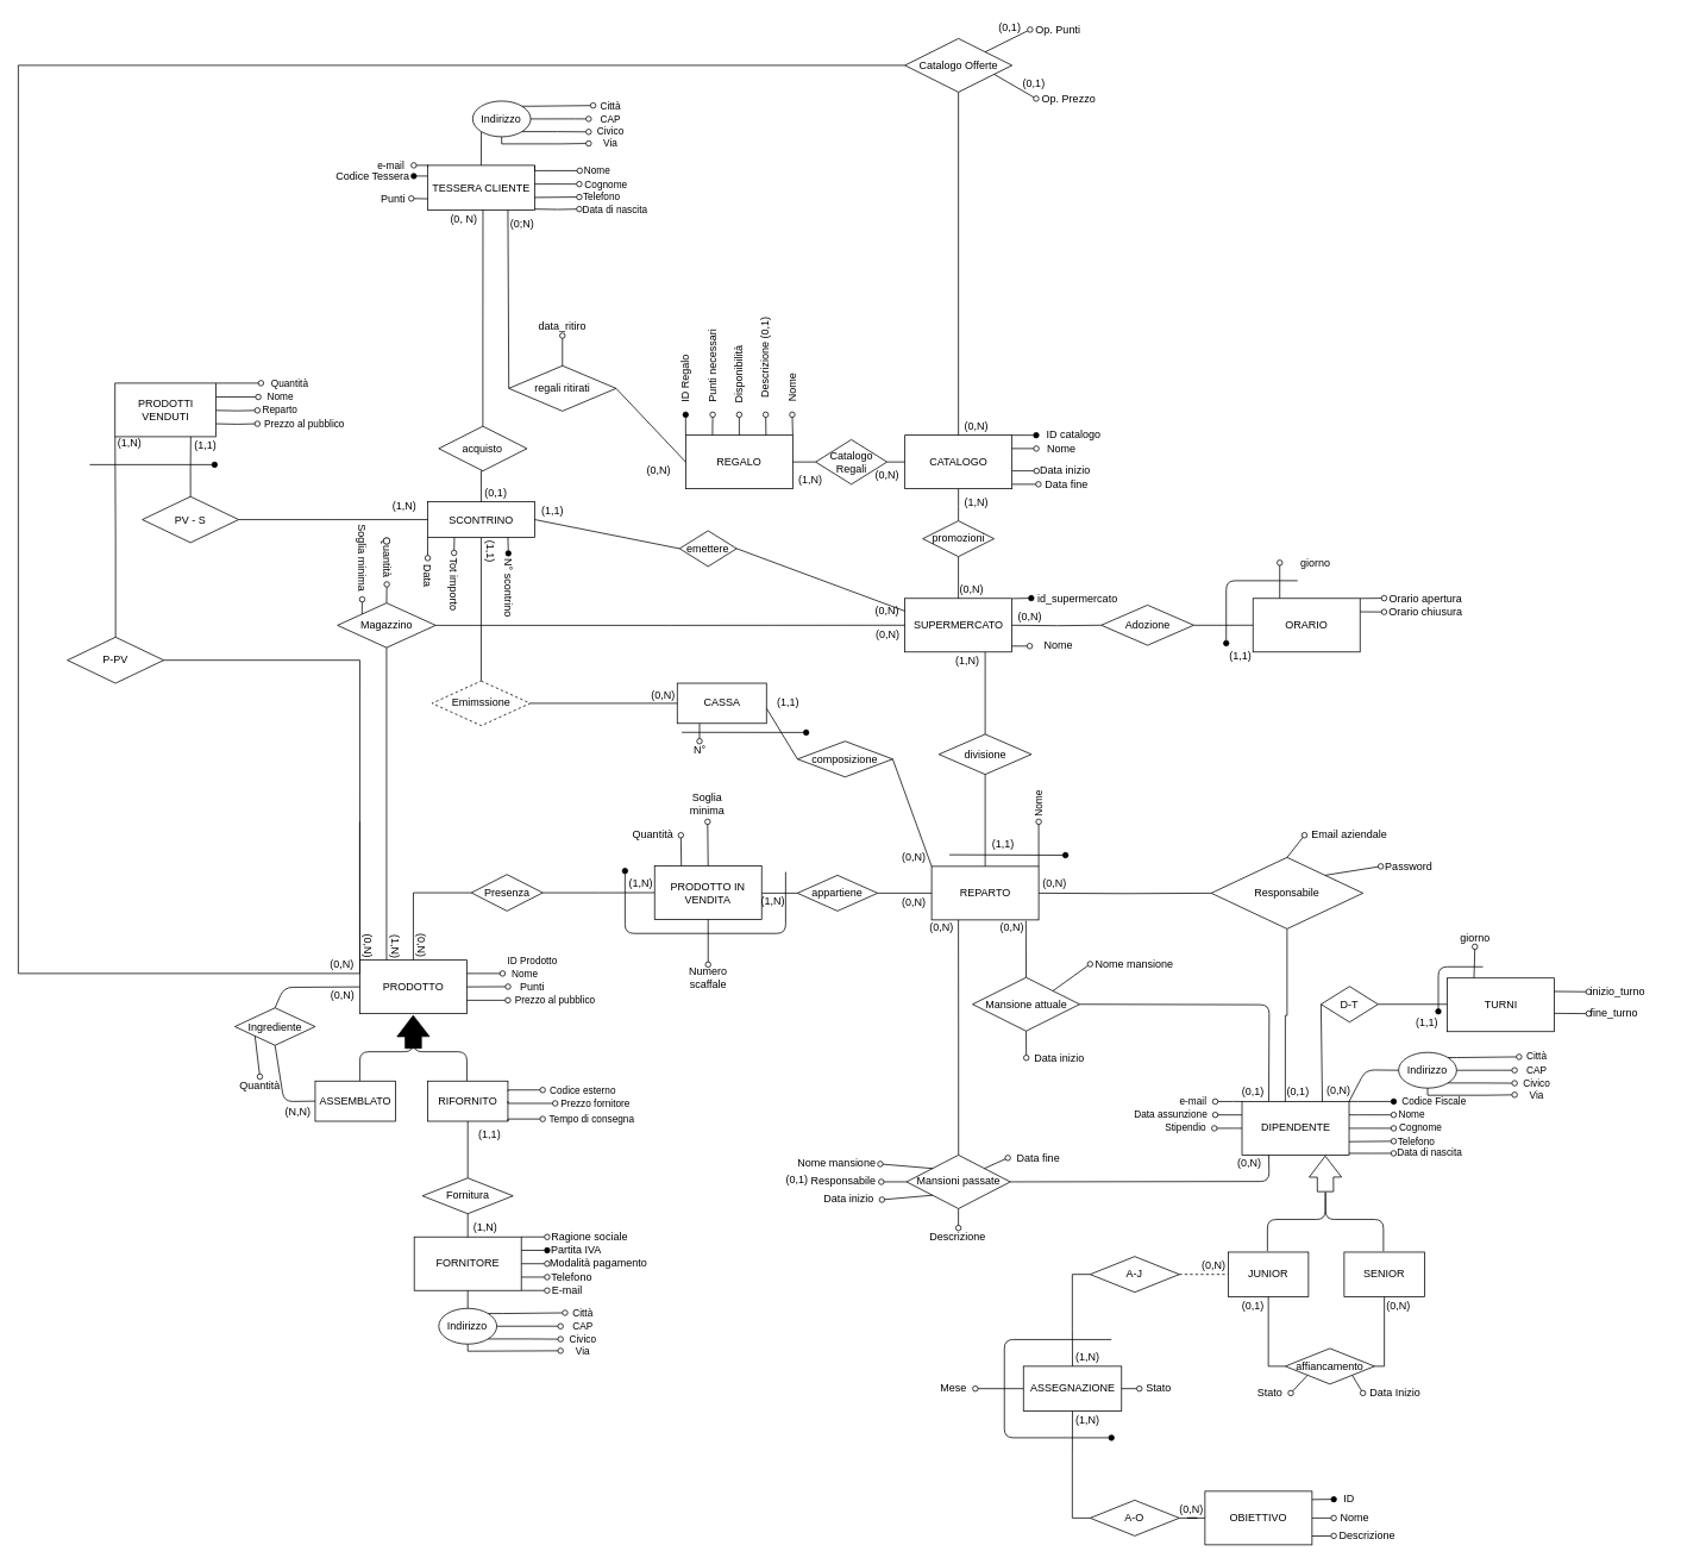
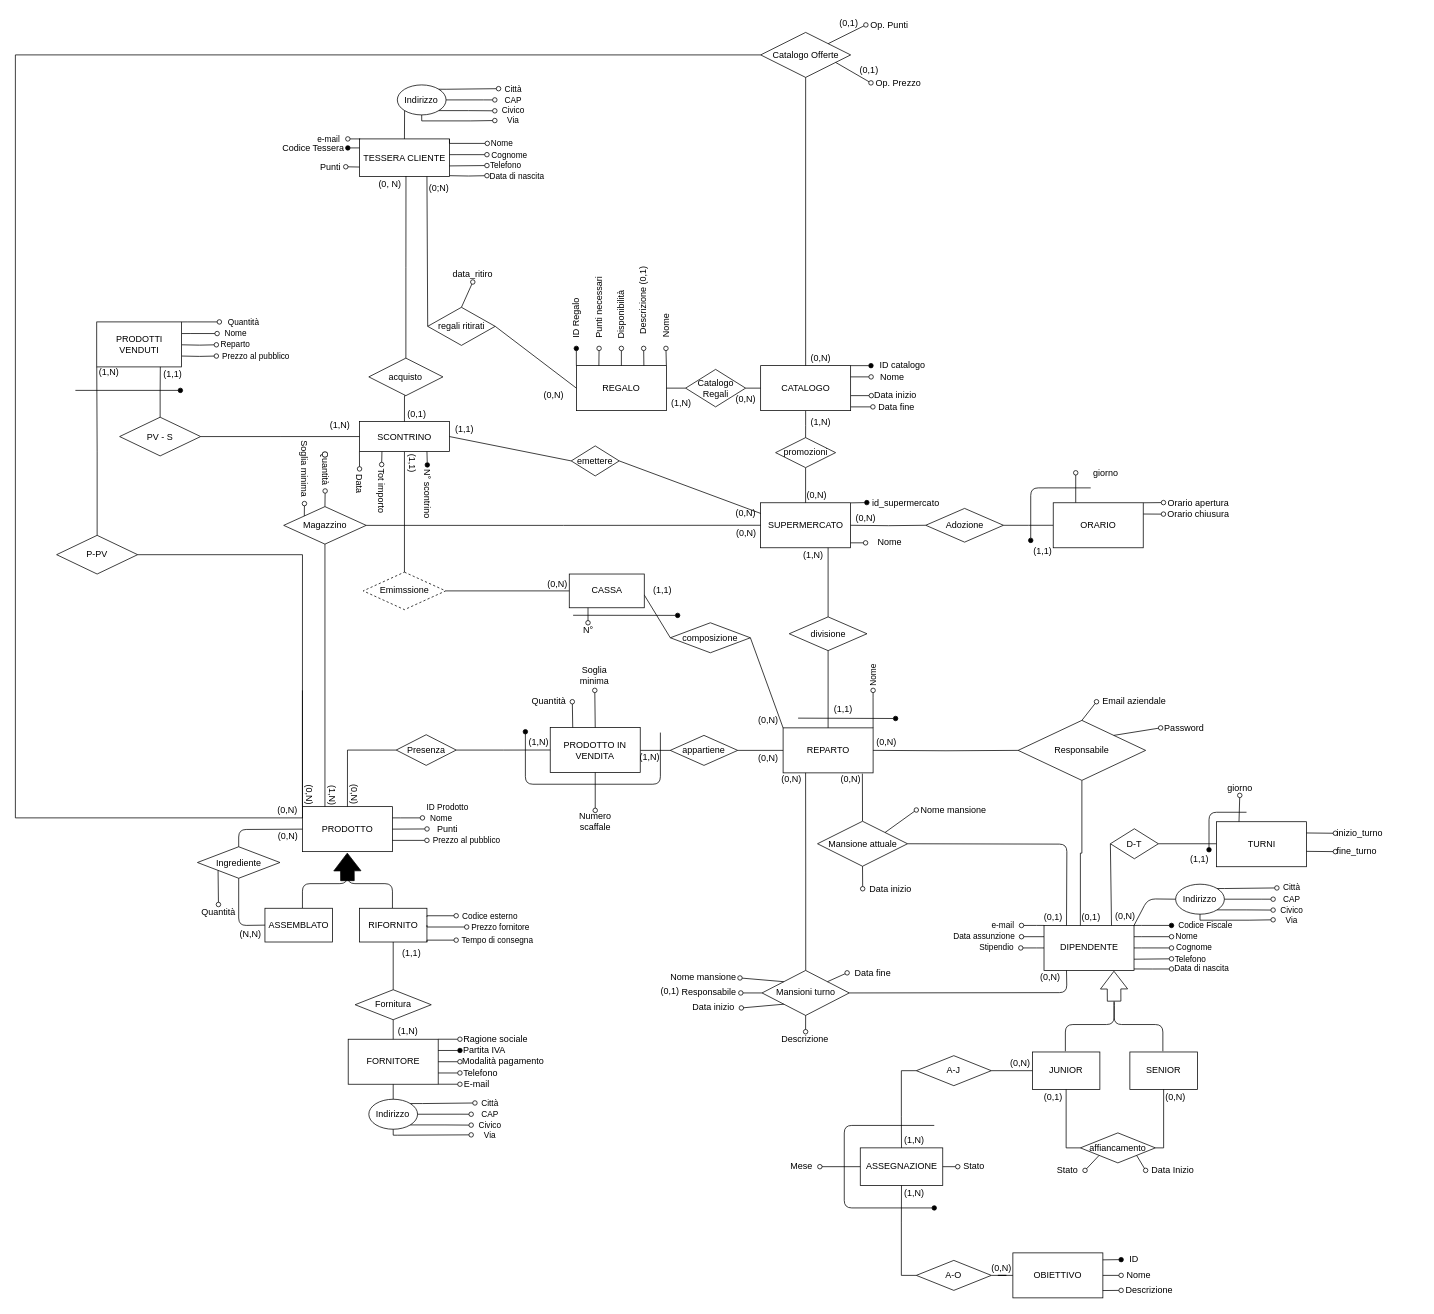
- <mxCell id="274" value="regali ritirati" style="rhombus;whiteSpace=wrap;html=1;" parent="1" vertex="1"><mxGeometry x="569.76" y="409.23" width="120.24" height="50.77" as="geometry" /></mxCell>
+ <mxCell id="274" value="regali ritirati" style="rhombus;whiteSpace=wrap;html=1;" parent="1" vertex="1"><mxGeometry x="569.76" y="409.23" width="90" height="50.77" as="geometry" /></mxCell>
- <mxCell id="70" value="Ingrediente" style="rhombus;whiteSpace=wrap;html=1;" parent="1" vertex="1"><mxGeometry x="262.76" y="1128.52" width="90" height="41.99" as="geometry" /></mxCell>
+ <mxCell id="70" value="Ingrediente" style="rhombus;whiteSpace=wrap;html=1;" parent="1" vertex="1"><mxGeometry x="262.76" y="1128.52" width="110" height="41.99" as="geometry" /></mxCell>
- <mxCell id="291" value="Mansioni passate" style="rhombus;rounded=0;whiteSpace=wrap;html=1;" parent="1" vertex="1"><mxGeometry x="1015.55" y="1293.43" width="116.3" height="60" as="geometry" /></mxCell>
+ <mxCell id="291" value="Mansioni turno" style="rhombus;rounded=0;whiteSpace=wrap;html=1;" parent="1" vertex="1"><mxGeometry x="1015.55" y="1293.43" width="116.3" height="60" as="geometry" /></mxCell>
- <mxCell id="315" style="edgeStyle=orthogonalEdgeStyle;rounded=0;orthogonalLoop=1;jettySize=auto;html=1;entryX=0;entryY=0.5;entryDx=0;entryDy=0;endArrow=none;endFill=0;fillColor=none;dashed=1;" edge="1" parent="1" source="317" target="309"><mxGeometry relative="1" as="geometry" /></mxCell>
+ <mxCell id="315" style="edgeStyle=orthogonalEdgeStyle;rounded=0;orthogonalLoop=1;jettySize=auto;html=1;entryX=0;entryY=0.5;entryDx=0;entryDy=0;endArrow=none;endFill=0;fillColor=none;" edge="1" parent="1" source="317" target="309"><mxGeometry relative="1" as="geometry" /></mxCell>
